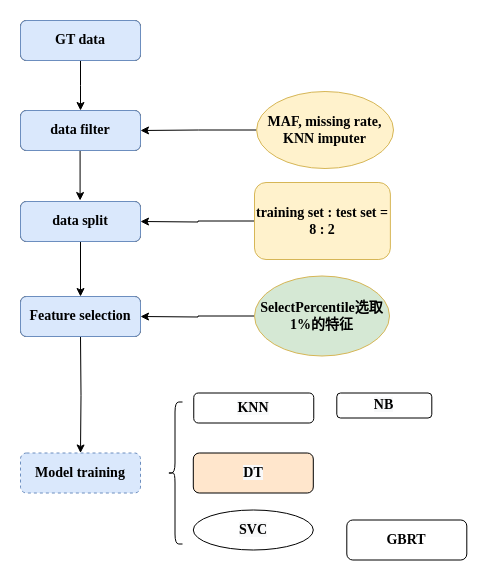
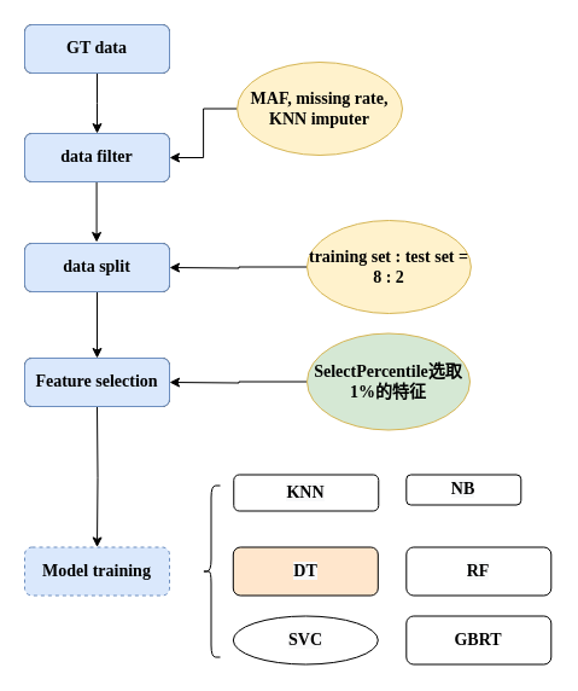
- <mxCell id="10" value="MAF, missing rate, KNN imputer" style="ellipse;whiteSpace=wrap;html=1;rounded=1;glass=0;strokeWidth=1;shadow=0;fontStyle=1;fontFamily=Times New Roman;fillColor=#fff2cc;strokeColor=#d6b656;fontSize=14;" vertex="1" parent="1"><mxGeometry x="256.12" y="91" width="136.88" height="77" as="geometry" /></mxCell>
+ <mxCell id="10" value="MAF, missing rate, KNN imputer" style="ellipse;whiteSpace=wrap;html=1;rounded=1;glass=0;strokeWidth=1;shadow=0;fontStyle=1;fontFamily=Times New Roman;fillColor=#fff2cc;strokeColor=#d6b656;fontSize=14;" vertex="1" parent="1"><mxGeometry x="196.12" y="51" width="136.88" height="77" as="geometry" /></mxCell>
- <mxCell id="14" value="&lt;p style=&quot;font-size: 14px;&quot;&gt;&lt;span style=&quot;font-size: 14px;&quot;&gt;&lt;font style=&quot;font-size: 14px;&quot;&gt;training set : test set = 8 : 2&lt;/font&gt;&lt;/span&gt;&lt;/p&gt;" style="whiteSpace=wrap;html=1;glass=0;strokeWidth=1;shadow=0;fontStyle=1;fontFamily=Times New Roman;fillColor=#fff2cc;strokeColor=#d6b656;fontSize=14;rounded=1;" vertex="1" parent="1"><mxGeometry x="254" y="182" width="135.88" height="77" as="geometry" /></mxCell>
+ <mxCell id="14" value="&lt;p style=&quot;font-size: 14px;&quot;&gt;&lt;span style=&quot;font-size: 14px;&quot;&gt;&lt;font style=&quot;font-size: 14px;&quot;&gt;training set : test set = 8 : 2&lt;/font&gt;&lt;/span&gt;&lt;/p&gt;" style="ellipse;whiteSpace=wrap;html=1;rounded=1;glass=0;strokeWidth=1;shadow=0;fontStyle=1;fontFamily=Times New Roman;fillColor=#fff2cc;strokeColor=#d6b656;fontSize=14;" vertex="1" parent="1"><mxGeometry x="254" y="182" width="135.88" height="77" as="geometry" /></mxCell>
+ <mxCell id="18" value="&lt;span style=&quot;color: rgb(0, 0, 0); font-size: 14px; font-style: normal; font-variant-ligatures: normal; font-variant-caps: normal; letter-spacing: normal; orphans: 2; text-align: center; text-indent: 0px; text-transform: none; widows: 2; word-spacing: 0px; -webkit-text-stroke-width: 0px; background-color: rgb(248, 249, 250); text-decoration-thickness: initial; text-decoration-style: initial; text-decoration-color: initial; float: none; display: inline !important;&quot;&gt;RF&lt;/span&gt;" style="rounded=1;whiteSpace=wrap;html=1;fontSize=14;fontStyle=1;fontFamily=Times New Roman;" vertex="1" parent="1"><mxGeometry x="336.31" y="452.5" width="120" height="40" as="geometry" /></mxCell>
- <mxCell id="17" value="&lt;span style=&quot;font-size: 14px;&quot;&gt;GBRT&lt;/span&gt;" style="rounded=1;whiteSpace=wrap;html=1;fontSize=14;fontStyle=1;fontFamily=Times New Roman;" vertex="1" parent="1"><mxGeometry x="346.31" y="519.5" width="120" height="40" as="geometry" /></mxCell>
+ <mxCell id="17" value="&lt;span style=&quot;font-size: 14px;&quot;&gt;GBRT&lt;/span&gt;" style="rounded=1;whiteSpace=wrap;html=1;fontSize=14;fontStyle=1;fontFamily=Times New Roman;" vertex="1" parent="1"><mxGeometry x="336.31" y="509.5" width="120" height="40" as="geometry" /></mxCell>
